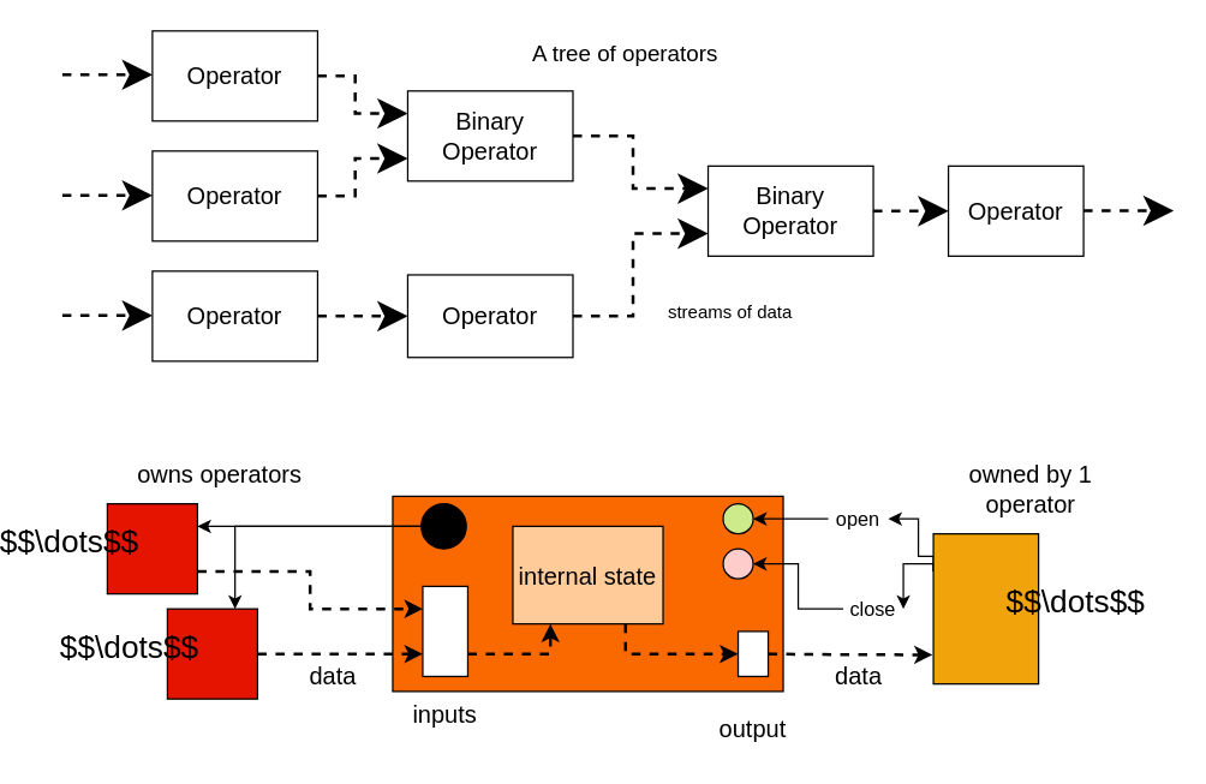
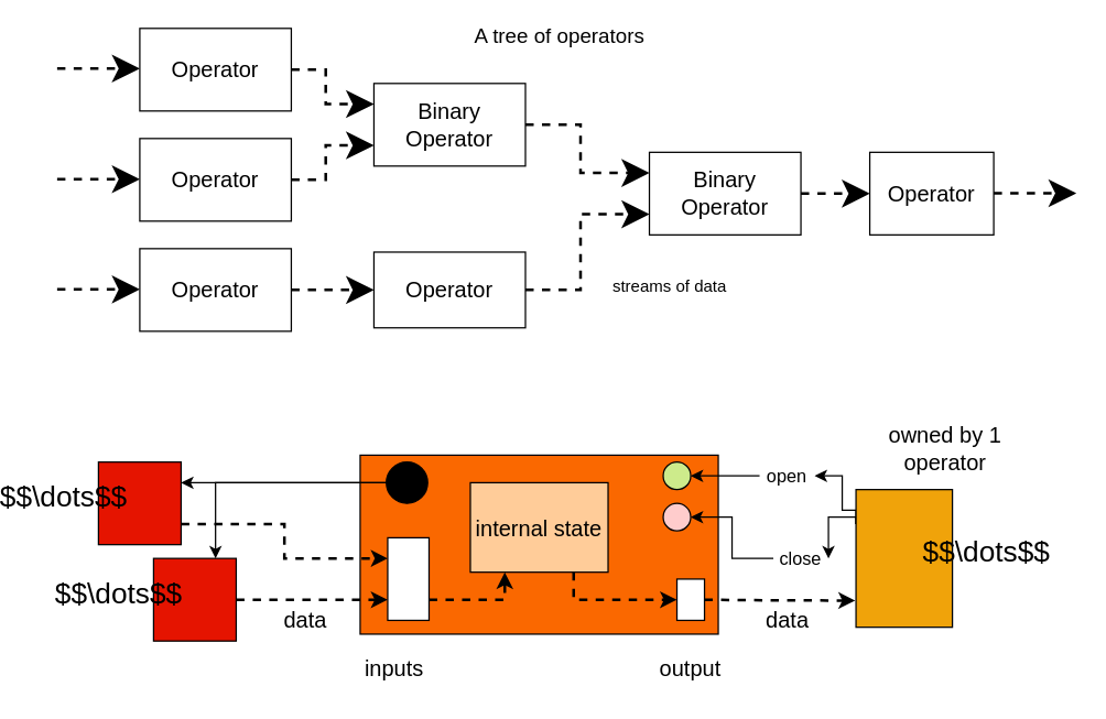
- <mxCell id="43" value="A tree of operators" style="text;html=1;strokeColor=none;fillColor=none;align=center;verticalAlign=middle;whiteSpace=wrap;rounded=0;fontSize=15;" vertex="1" parent="1"><mxGeometry x="340" y="20" width="150" height="30" as="geometry" /></mxCell>
+ <mxCell id="43" value="A tree of operators" style="text;html=1;strokeColor=none;fillColor=none;align=center;verticalAlign=middle;whiteSpace=wrap;rounded=0;fontSize=15;" vertex="1" parent="1"><mxGeometry x="330" y="10" width="150" height="30" as="geometry" /></mxCell>
- <mxCell id="35" value="owns operators" style="text;html=1;strokeColor=none;fillColor=none;align=center;verticalAlign=middle;whiteSpace=wrap;rounded=0;fontSize=16;" vertex="1" parent="1"><mxGeometry x="80" y="300" width="130" height="30" as="geometry" /></mxCell>
- <mxCell id="33" value="inputs" style="text;html=1;strokeColor=none;fillColor=none;align=center;verticalAlign=middle;whiteSpace=wrap;rounded=0;fontSize=16;" vertex="1" parent="1"><mxGeometry x="265" y="460" width="60" height="30" as="geometry" /></mxCell>
+ <mxCell id="33" value="inputs" style="text;html=1;strokeColor=none;fillColor=none;align=center;verticalAlign=middle;whiteSpace=wrap;rounded=0;fontSize=16;" vertex="1" parent="1"><mxGeometry x="255" y="470" width="60" height="30" as="geometry" /></mxCell>
